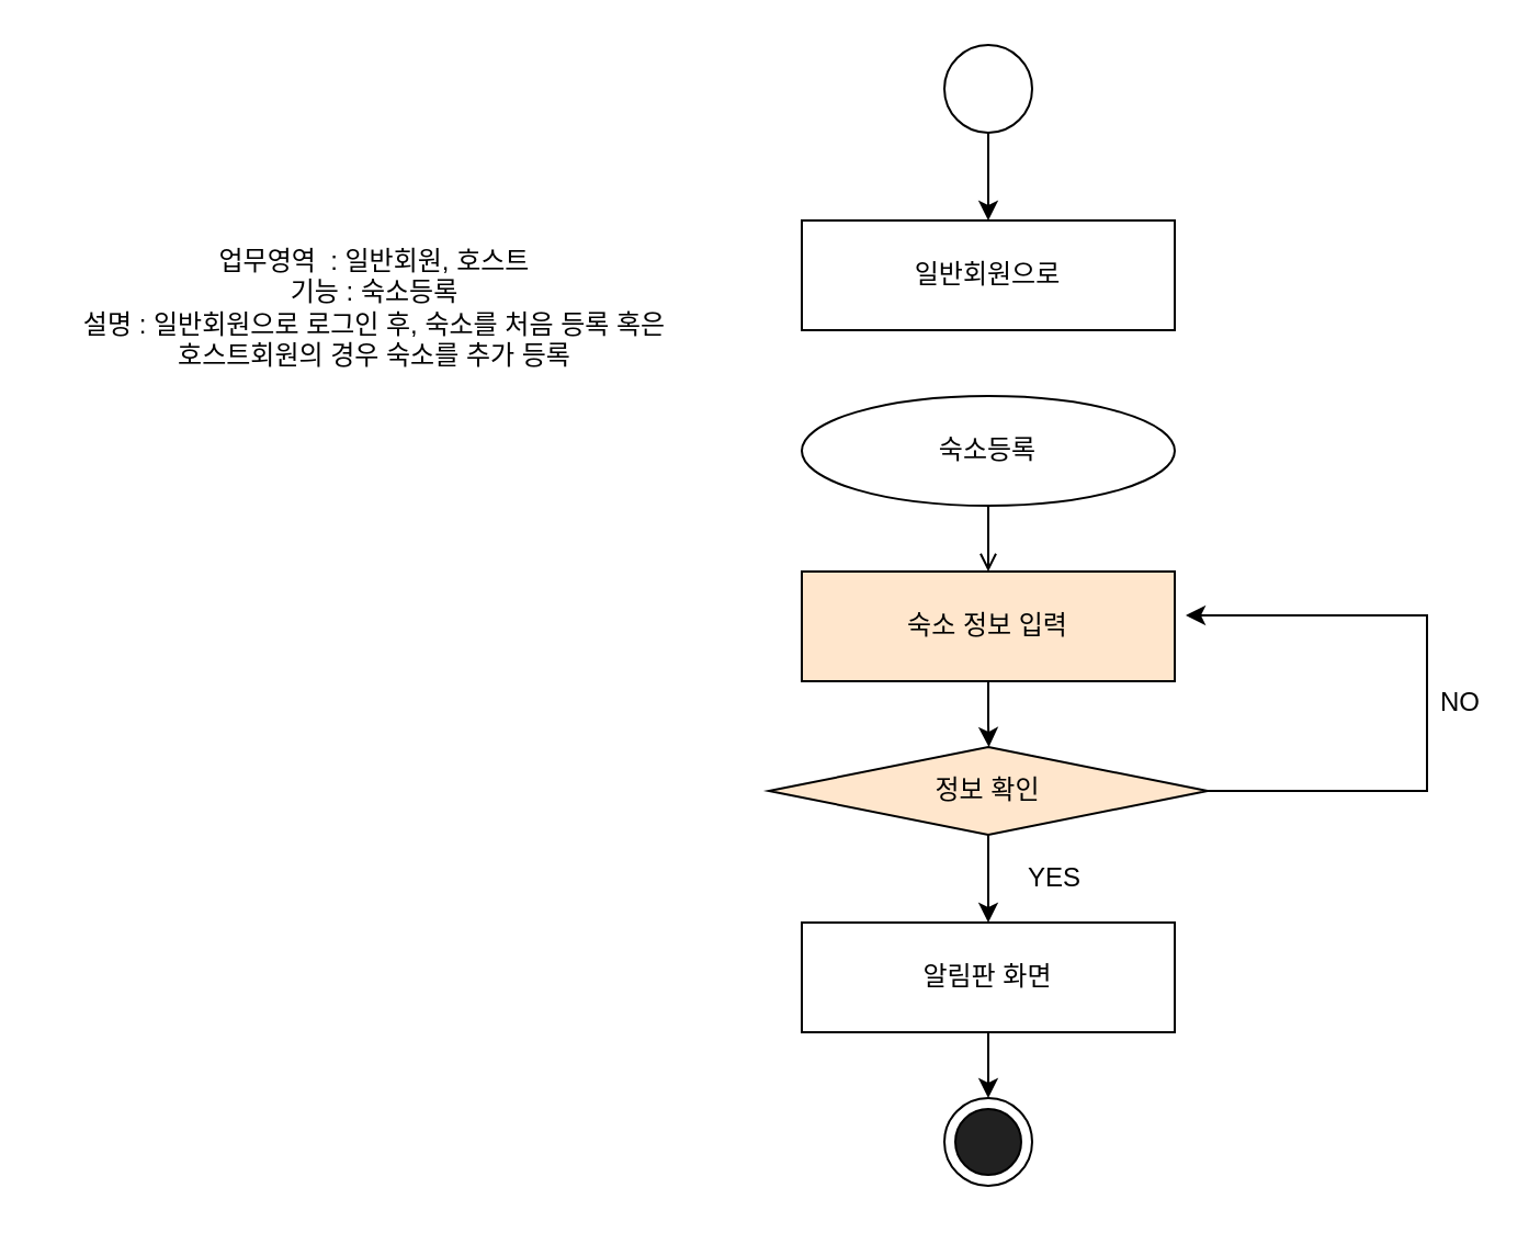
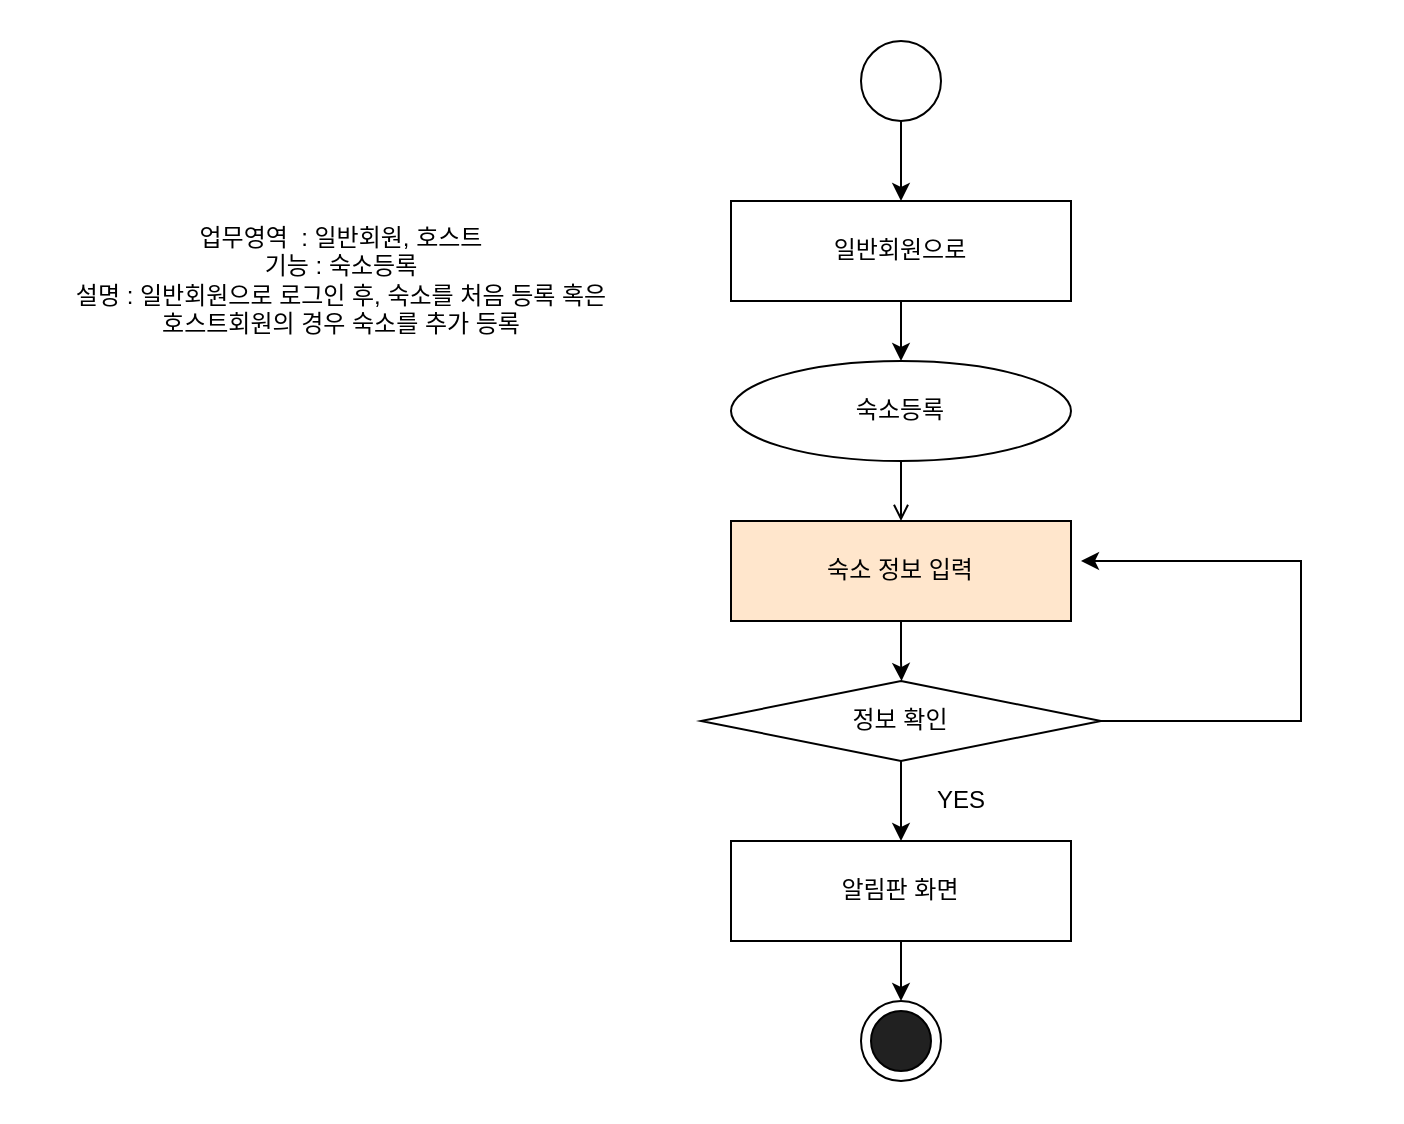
+ <mxCell id="4" value="" style="edgeStyle=orthogonalEdgeStyle;rounded=0;orthogonalLoop=1;jettySize=auto;html=1;" edge="1" parent="1" source="5" target="7"><mxGeometry relative="1" as="geometry" /></mxCell>
- <mxCell id="16" value="NO" style="text;html=1;align=center;verticalAlign=middle;resizable=0;points=[];;autosize=1;" vertex="1" parent="1"><mxGeometry x="650" y="310" width="30" height="20" as="geometry" /></mxCell>
- <mxCell id="12" value="정보 확인" style="rhombus;whiteSpace=wrap;html=1;fillColor=#ffe6cc;" vertex="1" parent="1"><mxGeometry x="350" y="340" width="200" height="40" as="geometry" /></mxCell>
+ <mxCell id="12" value="정보 확인" style="rhombus;whiteSpace=wrap;html=1;" vertex="1" parent="1"><mxGeometry x="350" y="340" width="200" height="40" as="geometry" /></mxCell>
